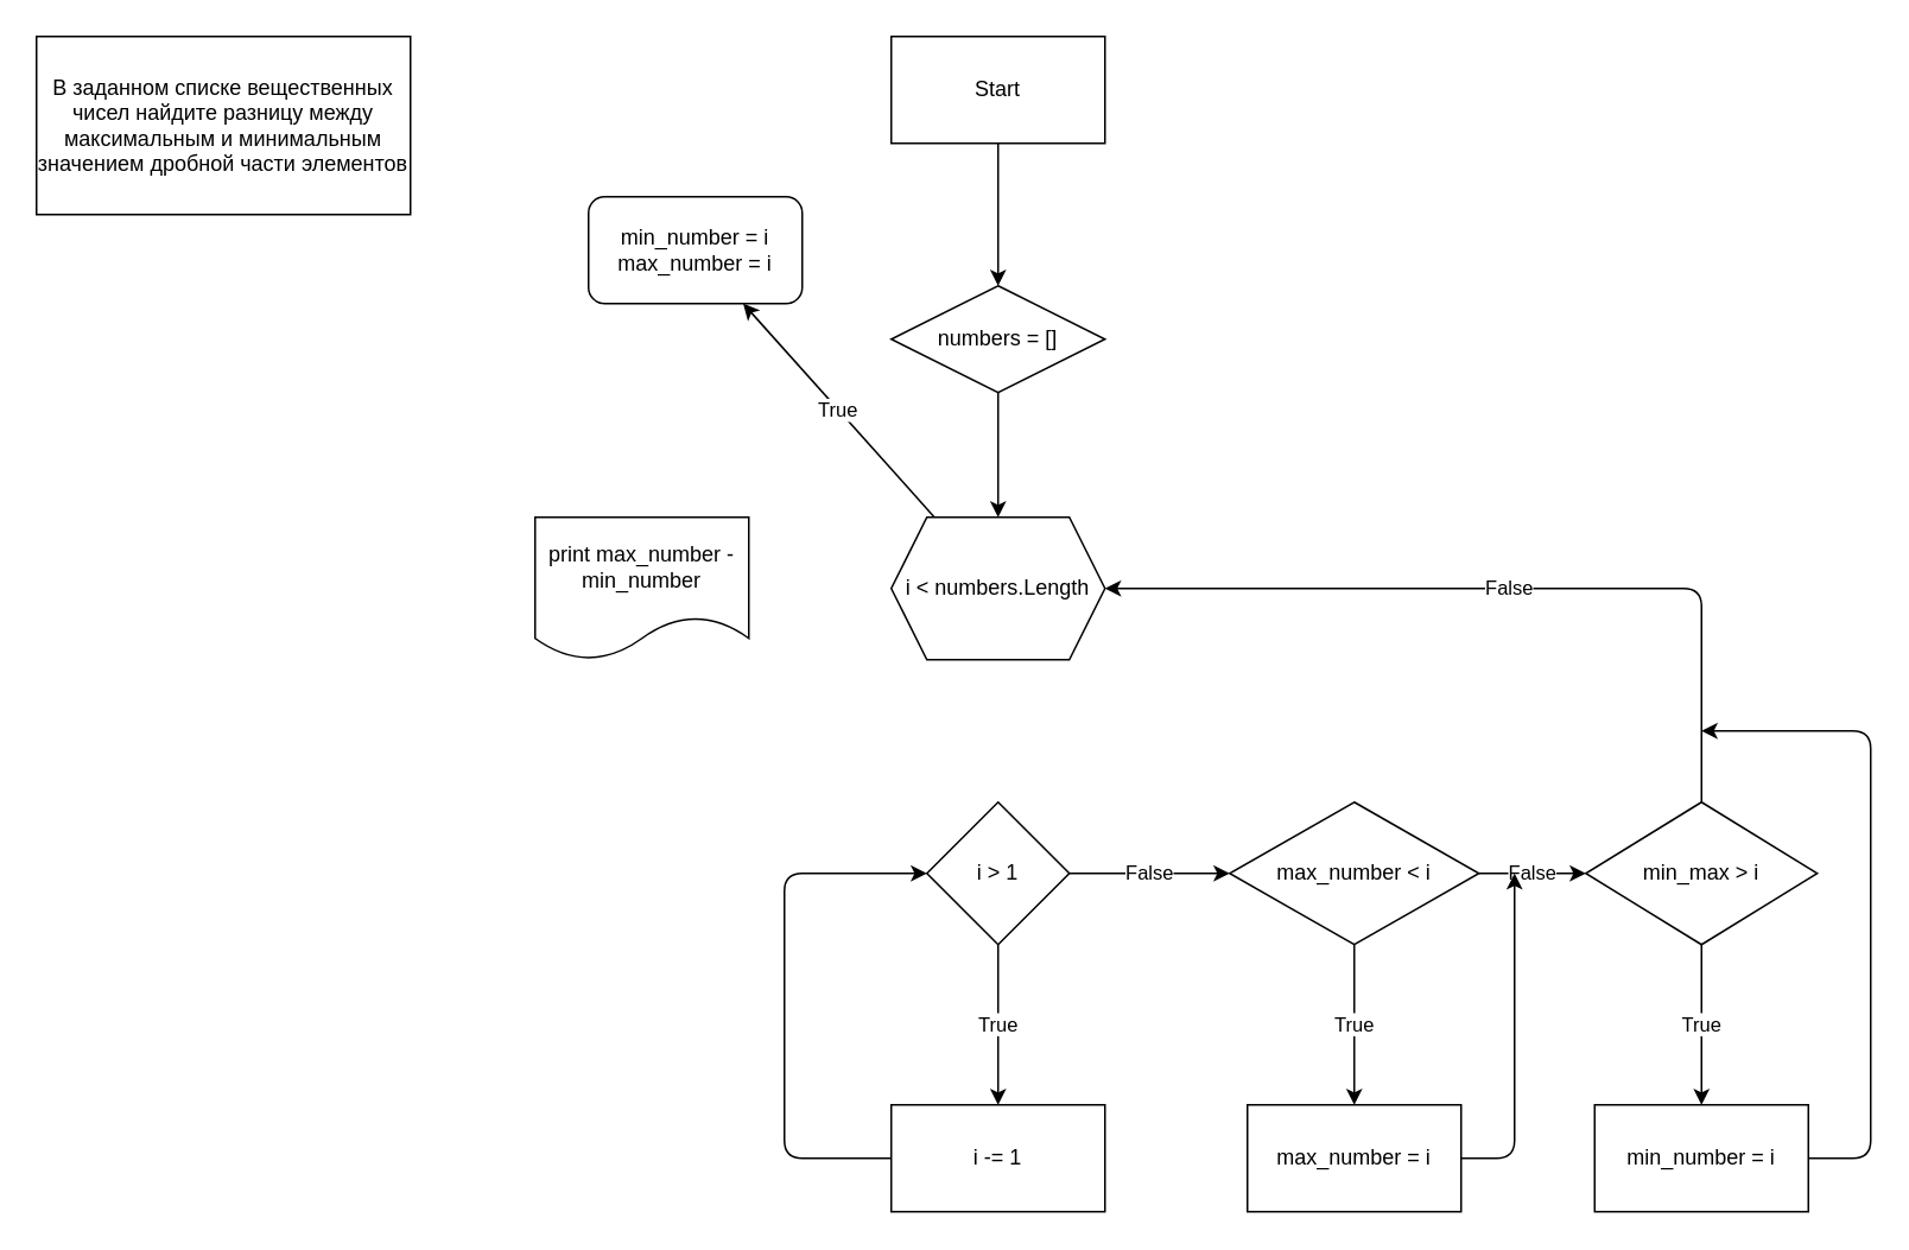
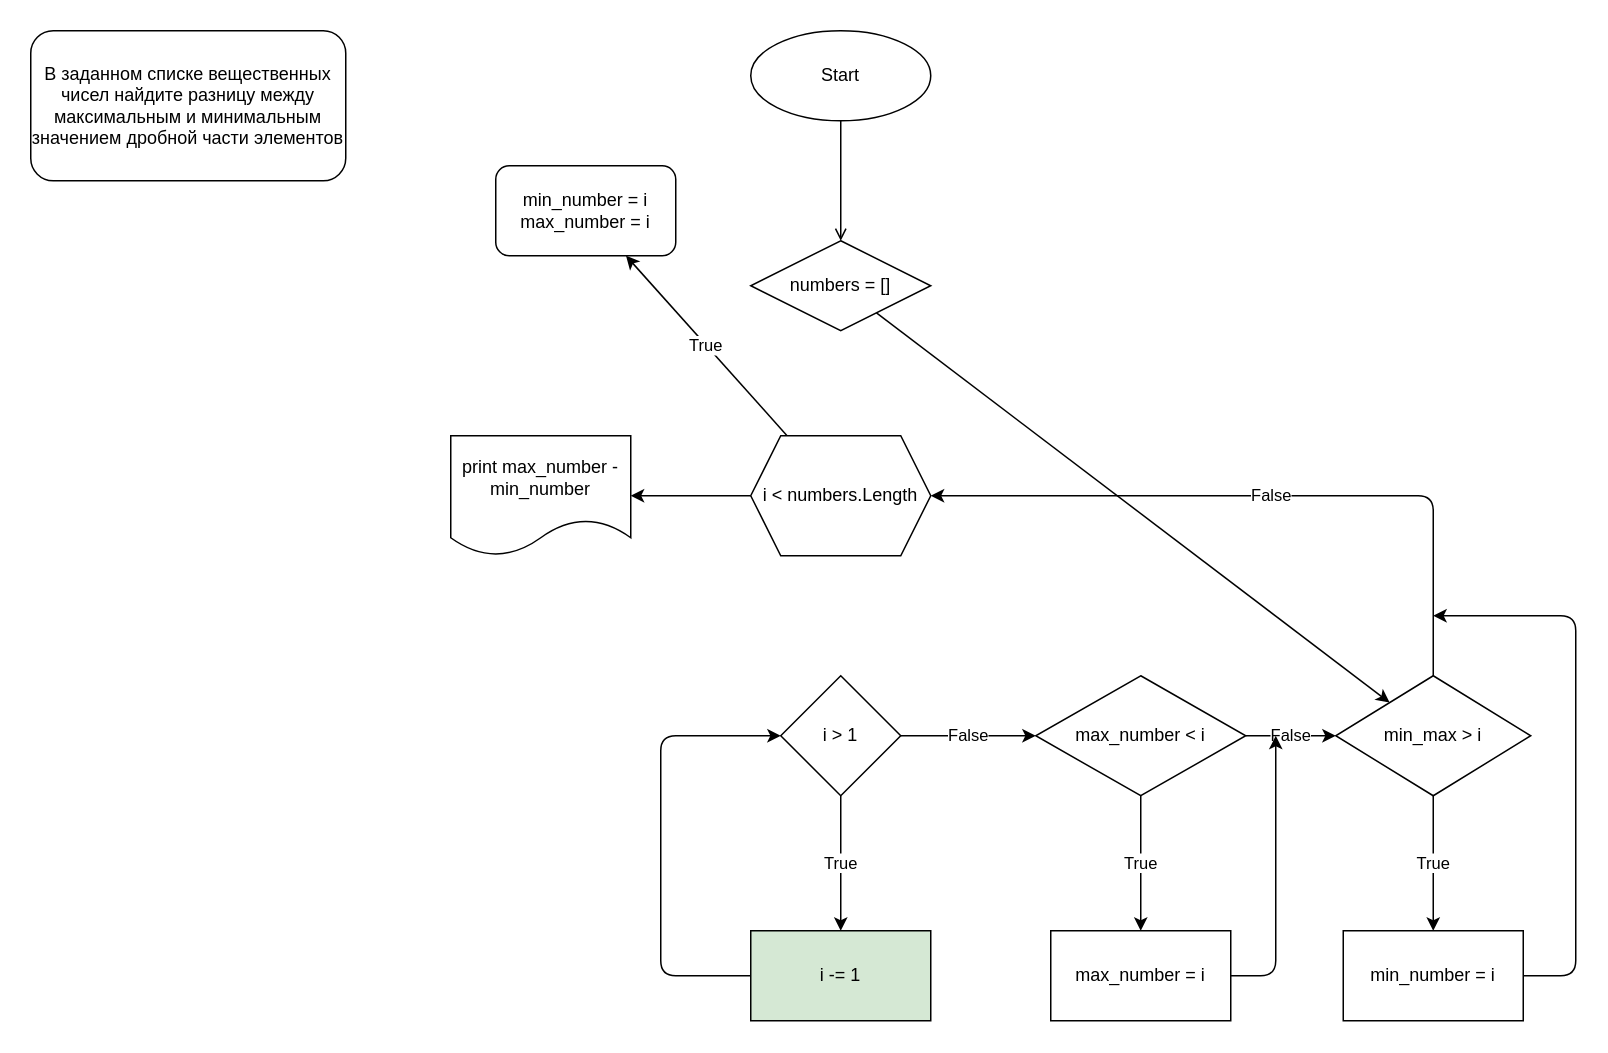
- <mxCell id="4" value="Start" style="whiteSpace=wrap;html=1;rounded=0;" parent="1" vertex="1"><mxGeometry x="500" y="20" width="120" height="60" as="geometry" /></mxCell>
+ <mxCell id="4" value="Start" style="ellipse;whiteSpace=wrap;html=1;" parent="1" vertex="1"><mxGeometry x="500" y="20" width="120" height="60" as="geometry" /></mxCell>
- <mxCell id="2" value="В заданном списке вещественных чисел найдите разницу между максимальным и минимальным значением дробной части элементов" style="whiteSpace=wrap;html=1;rounded=0;" parent="1" vertex="1"><mxGeometry x="20" y="20" width="210" height="100" as="geometry" /></mxCell>
+ <mxCell id="2" value="В заданном списке вещественных чисел найдите разницу между максимальным и минимальным значением дробной части элементов" style="rounded=1;whiteSpace=wrap;html=1;" parent="1" vertex="1"><mxGeometry x="20" y="20" width="210" height="100" as="geometry" /></mxCell>
- <mxCell id="3" value="" style="edgeStyle=none;html=1;" edge="1" parent="1" source="4" target="6"><mxGeometry relative="1" as="geometry" /></mxCell>
+ <mxCell id="3" value="" style="edgeStyle=none;html=1;endArrow=open;" edge="1" parent="1" source="4" target="6"><mxGeometry relative="1" as="geometry" /></mxCell>
- <mxCell id="5" value="" style="edgeStyle=none;html=1;" edge="1" parent="1" source="6" target="9"><mxGeometry relative="1" as="geometry" /></mxCell>
+ <mxCell id="5" value="" style="edgeStyle=none;html=1;" edge="1" parent="1" source="6" target="23"><mxGeometry relative="1" as="geometry" /></mxCell>
+ <mxCell id="8" value="" style="edgeStyle=none;html=1;" edge="1" parent="1" source="9" target="26"><mxGeometry relative="1" as="geometry" /></mxCell>
- <mxCell id="14" value="i -= 1" style="whiteSpace=wrap;html=1;" vertex="1" parent="1"><mxGeometry x="500" y="620" width="120" height="60" as="geometry" /></mxCell>
+ <mxCell id="14" value="i -= 1" style="whiteSpace=wrap;html=1;fillColor=#d5e8d4;" vertex="1" parent="1"><mxGeometry x="500" y="620" width="120" height="60" as="geometry" /></mxCell>
